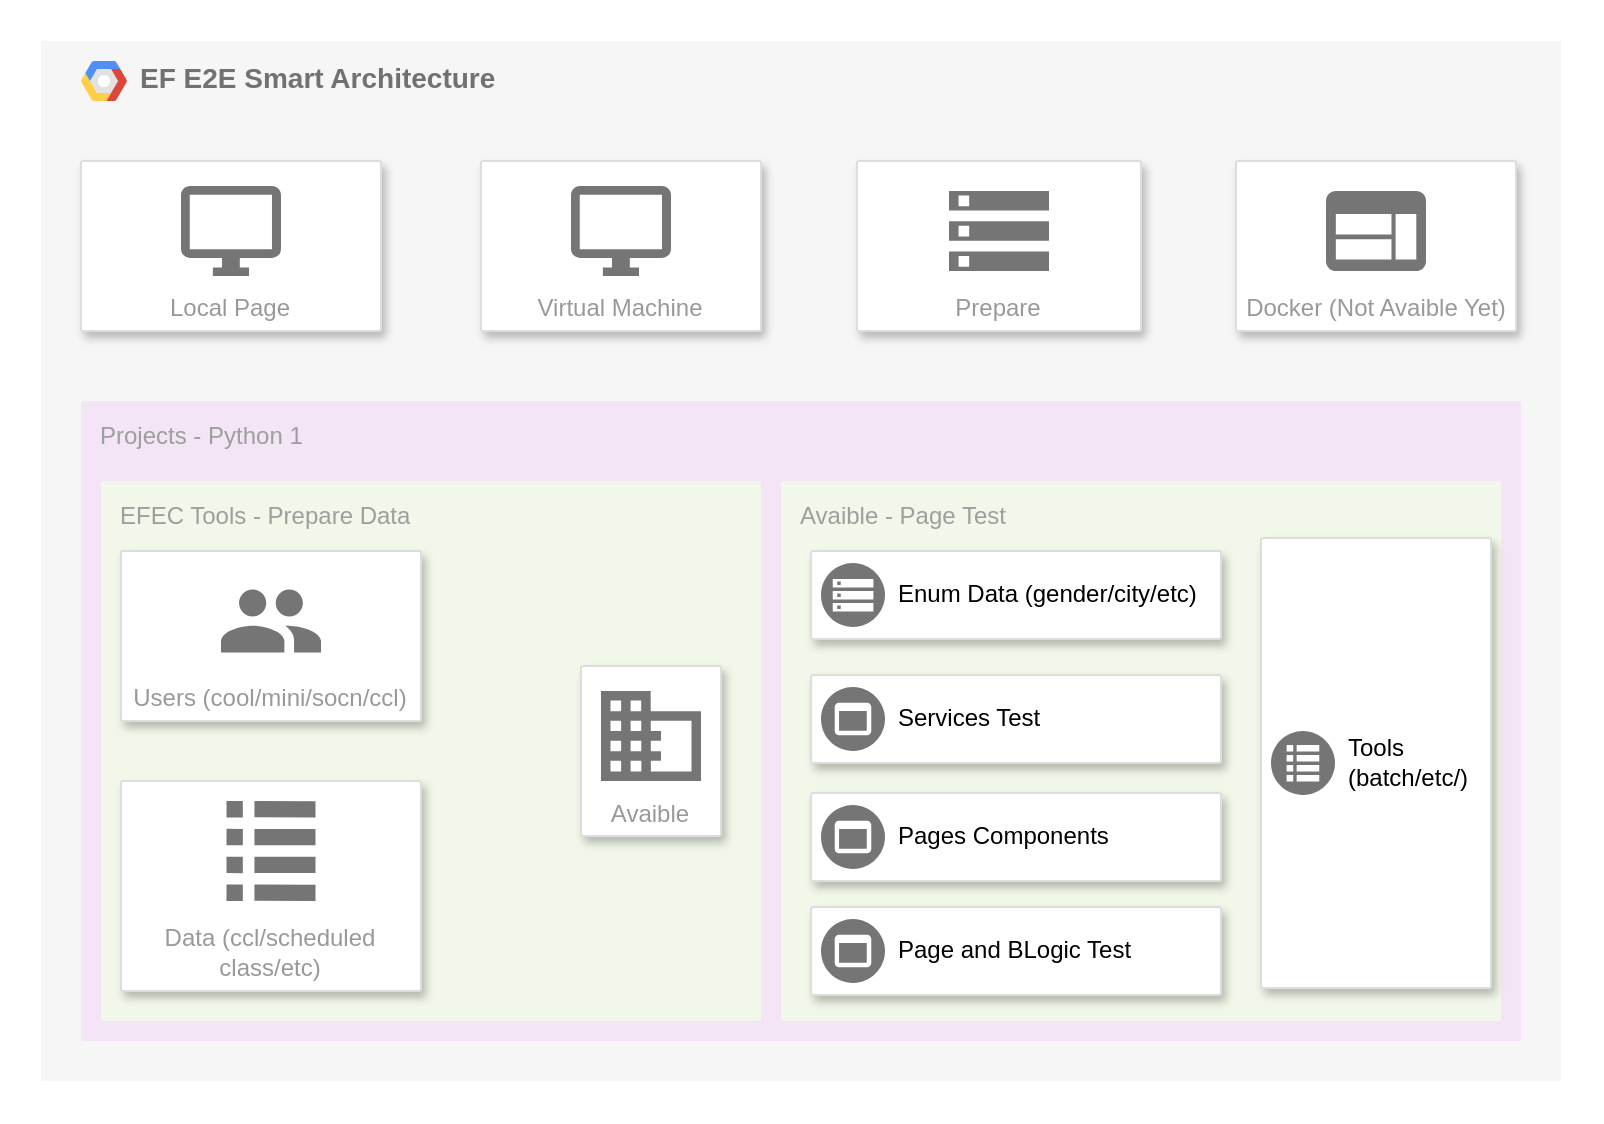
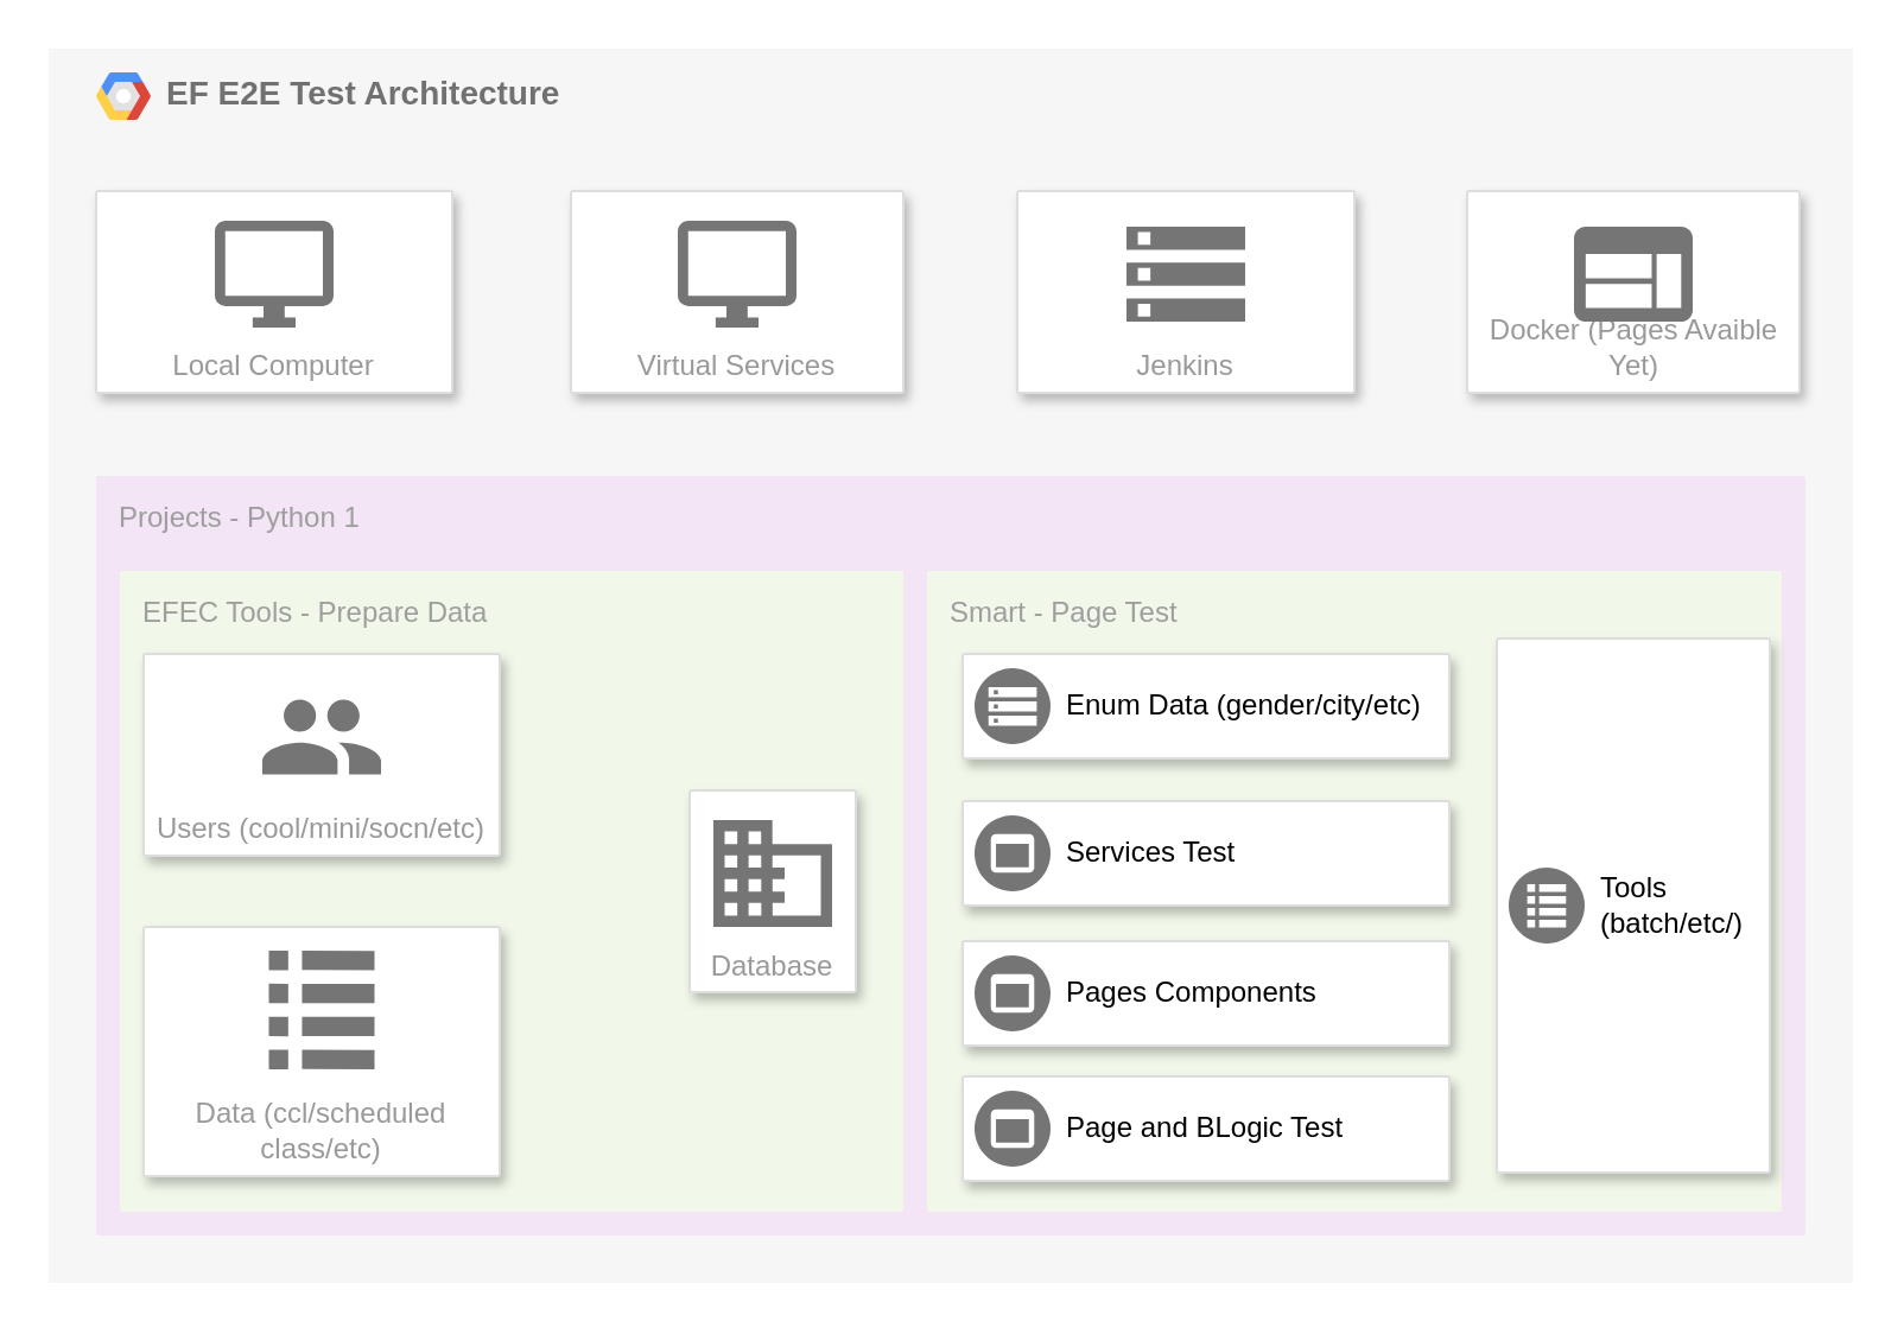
- <mxCell id="2" value="&lt;b&gt;EF E2E Smart Architecture&lt;/b&gt;" style="fillColor=#F6F6F6;strokeColor=none;shadow=0;gradientColor=none;fontSize=14;align=left;spacing=10;fontColor=#717171;9E9E9E;verticalAlign=top;spacingTop=-4;fontStyle=0;spacingLeft=40;html=1;" vertex="1" parent="1"><mxGeometry x="20" y="20" width="760" height="520" as="geometry" /></mxCell>
+ <mxCell id="2" value="&lt;b&gt;EF E2E Test Architecture&lt;/b&gt;" style="fillColor=#F6F6F6;strokeColor=none;shadow=0;gradientColor=none;fontSize=14;align=left;spacing=10;fontColor=#717171;9E9E9E;verticalAlign=top;spacingTop=-4;fontStyle=0;spacingLeft=40;html=1;" vertex="1" parent="1"><mxGeometry x="20" y="20" width="760" height="520" as="geometry" /></mxCell>
- <mxCell id="29" value="Docker (Not Avaible Yet)" style="strokeColor=#dddddd;fillColor=#ffffff;shadow=1;strokeWidth=1;rounded=1;absoluteArcSize=1;arcSize=2;labelPosition=center;verticalLabelPosition=middle;align=center;verticalAlign=bottom;spacingLeft=0;fontColor=#999999;fontSize=12;whiteSpace=wrap;spacingBottom=2;" vertex="1" parent="2"><mxGeometry x="597.5" y="60" width="140" height="85" as="geometry" /></mxCell>
+ <mxCell id="29" value="Docker (Pages Avaible Yet)" style="strokeColor=#dddddd;fillColor=#ffffff;shadow=1;strokeWidth=1;rounded=1;absoluteArcSize=1;arcSize=2;labelPosition=center;verticalLabelPosition=middle;align=center;verticalAlign=bottom;spacingLeft=0;fontColor=#999999;fontSize=12;whiteSpace=wrap;spacingBottom=2;" vertex="1" parent="2"><mxGeometry x="597.5" y="60" width="140" height="85" as="geometry" /></mxCell>
- <mxCell id="13" value="Local Page" style="strokeColor=#dddddd;fillColor=#ffffff;shadow=1;strokeWidth=1;rounded=1;absoluteArcSize=1;arcSize=2;labelPosition=center;verticalLabelPosition=middle;align=center;verticalAlign=bottom;spacingLeft=0;fontColor=#999999;fontSize=12;whiteSpace=wrap;spacingBottom=2;" vertex="1" parent="2"><mxGeometry x="20" y="60" width="150" height="85" as="geometry" /></mxCell>
+ <mxCell id="13" value="Local Computer" style="strokeColor=#dddddd;fillColor=#ffffff;shadow=1;strokeWidth=1;rounded=1;absoluteArcSize=1;arcSize=2;labelPosition=center;verticalLabelPosition=middle;align=center;verticalAlign=bottom;spacingLeft=0;fontColor=#999999;fontSize=12;whiteSpace=wrap;spacingBottom=2;" vertex="1" parent="2"><mxGeometry x="20" y="60" width="150" height="85" as="geometry" /></mxCell>
- <mxCell id="17" value="Virtual Machine" style="strokeColor=#dddddd;fillColor=#ffffff;shadow=1;strokeWidth=1;rounded=1;absoluteArcSize=1;arcSize=2;labelPosition=center;verticalLabelPosition=middle;align=center;verticalAlign=bottom;spacingLeft=0;fontColor=#999999;fontSize=12;whiteSpace=wrap;spacingBottom=2;" vertex="1" parent="2"><mxGeometry x="220" y="60" width="140" height="85" as="geometry" /></mxCell>
+ <mxCell id="17" value="Virtual Services" style="strokeColor=#dddddd;fillColor=#ffffff;shadow=1;strokeWidth=1;rounded=1;absoluteArcSize=1;arcSize=2;labelPosition=center;verticalLabelPosition=middle;align=center;verticalAlign=bottom;spacingLeft=0;fontColor=#999999;fontSize=12;whiteSpace=wrap;spacingBottom=2;" vertex="1" parent="2"><mxGeometry x="220" y="60" width="140" height="85" as="geometry" /></mxCell>
- <mxCell id="15" value="Prepare" style="strokeColor=#dddddd;fillColor=#ffffff;shadow=1;strokeWidth=1;rounded=1;absoluteArcSize=1;arcSize=2;labelPosition=center;verticalLabelPosition=middle;align=center;verticalAlign=bottom;spacingLeft=0;fontColor=#999999;fontSize=12;whiteSpace=wrap;spacingBottom=2;" vertex="1" parent="2"><mxGeometry x="408" y="60" width="142" height="85" as="geometry" /></mxCell>
+ <mxCell id="15" value="Jenkins" style="strokeColor=#dddddd;fillColor=#ffffff;shadow=1;strokeWidth=1;rounded=1;absoluteArcSize=1;arcSize=2;labelPosition=center;verticalLabelPosition=middle;align=center;verticalAlign=bottom;spacingLeft=0;fontColor=#999999;fontSize=12;whiteSpace=wrap;spacingBottom=2;" vertex="1" parent="2"><mxGeometry x="408" y="60" width="142" height="85" as="geometry" /></mxCell>
- <mxCell id="6" value="Avaible - Page Test" style="points=[[0,0,0],[0.25,0,0],[0.5,0,0],[0.75,0,0],[1,0,0],[1,0.25,0],[1,0.5,0],[1,0.75,0],[1,1,0],[0.75,1,0],[0.5,1,0],[0.25,1,0],[0,1,0],[0,0.75,0],[0,0.5,0],[0,0.25,0]];rounded=1;absoluteArcSize=1;arcSize=2;html=1;strokeColor=none;gradientColor=none;shadow=0;dashed=0;fontSize=12;fontColor=#9E9E9E;align=left;verticalAlign=top;spacing=10;spacingTop=-4;fillColor=#F1F8E9;" vertex="1" parent="2"><mxGeometry x="370" y="220" width="360" height="270" as="geometry" /></mxCell>
+ <mxCell id="6" value="Smart - Page Test" style="points=[[0,0,0],[0.25,0,0],[0.5,0,0],[0.75,0,0],[1,0,0],[1,0.25,0],[1,0.5,0],[1,0.75,0],[1,1,0],[0.75,1,0],[0.5,1,0],[0.25,1,0],[0,1,0],[0,0.75,0],[0,0.5,0],[0,0.25,0]];rounded=1;absoluteArcSize=1;arcSize=2;html=1;strokeColor=none;gradientColor=none;shadow=0;dashed=0;fontSize=12;fontColor=#9E9E9E;align=left;verticalAlign=top;spacing=10;spacingTop=-4;fillColor=#F1F8E9;" vertex="1" parent="2"><mxGeometry x="370" y="220" width="360" height="270" as="geometry" /></mxCell>
- <mxCell id="9" value="Users (cool/mini/socn/ccl)" style="strokeColor=#dddddd;fillColor=#ffffff;shadow=1;strokeWidth=1;rounded=1;absoluteArcSize=1;arcSize=2;labelPosition=center;verticalLabelPosition=middle;align=center;verticalAlign=bottom;spacingLeft=0;fontColor=#999999;fontSize=12;whiteSpace=wrap;spacingBottom=2;" vertex="1" parent="2"><mxGeometry x="40" y="255" width="150" height="85" as="geometry" /></mxCell>
+ <mxCell id="9" value="Users (cool/mini/socn/etc)" style="strokeColor=#dddddd;fillColor=#ffffff;shadow=1;strokeWidth=1;rounded=1;absoluteArcSize=1;arcSize=2;labelPosition=center;verticalLabelPosition=middle;align=center;verticalAlign=bottom;spacingLeft=0;fontColor=#999999;fontSize=12;whiteSpace=wrap;spacingBottom=2;" vertex="1" parent="2"><mxGeometry x="40" y="255" width="150" height="85" as="geometry" /></mxCell>
- <mxCell id="7" value="Avaible" style="strokeColor=#dddddd;fillColor=#ffffff;shadow=1;strokeWidth=1;rounded=1;absoluteArcSize=1;arcSize=2;labelPosition=center;verticalLabelPosition=middle;align=center;verticalAlign=bottom;spacingLeft=0;fontColor=#999999;fontSize=12;whiteSpace=wrap;spacingBottom=2;" vertex="1" parent="2"><mxGeometry x="270" y="312.5" width="70" height="85" as="geometry" /></mxCell>
+ <mxCell id="7" value="Database" style="strokeColor=#dddddd;fillColor=#ffffff;shadow=1;strokeWidth=1;rounded=1;absoluteArcSize=1;arcSize=2;labelPosition=center;verticalLabelPosition=middle;align=center;verticalAlign=bottom;spacingLeft=0;fontColor=#999999;fontSize=12;whiteSpace=wrap;spacingBottom=2;" vertex="1" parent="2"><mxGeometry x="270" y="312.5" width="70" height="85" as="geometry" /></mxCell>
